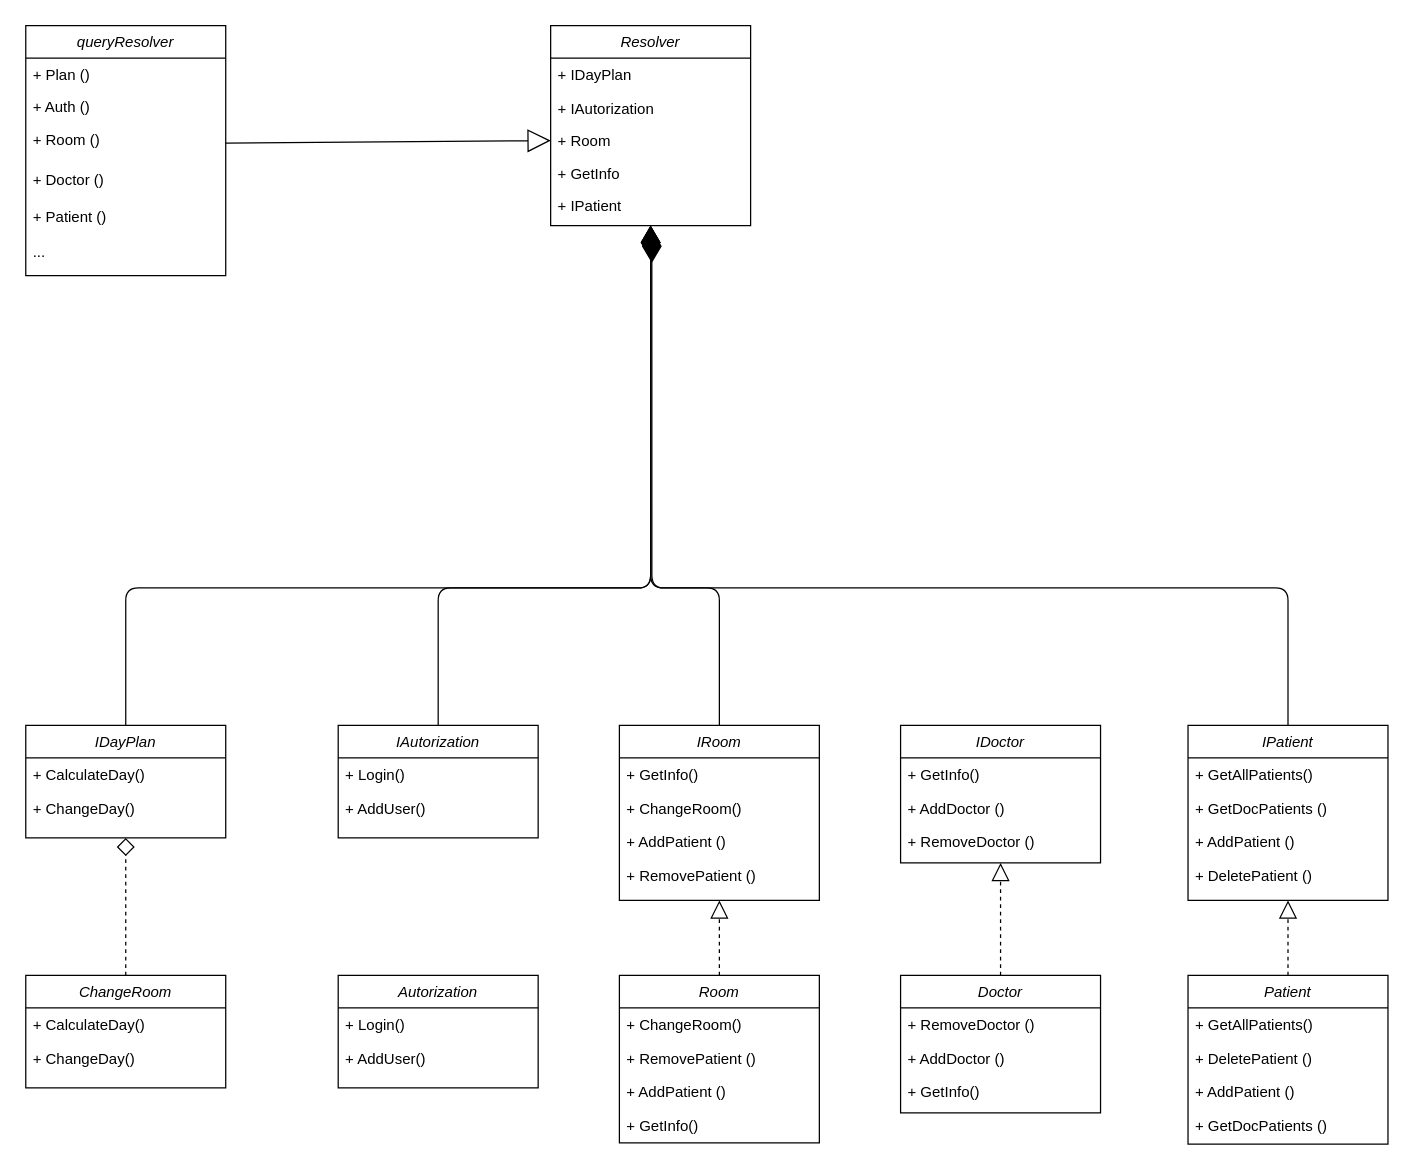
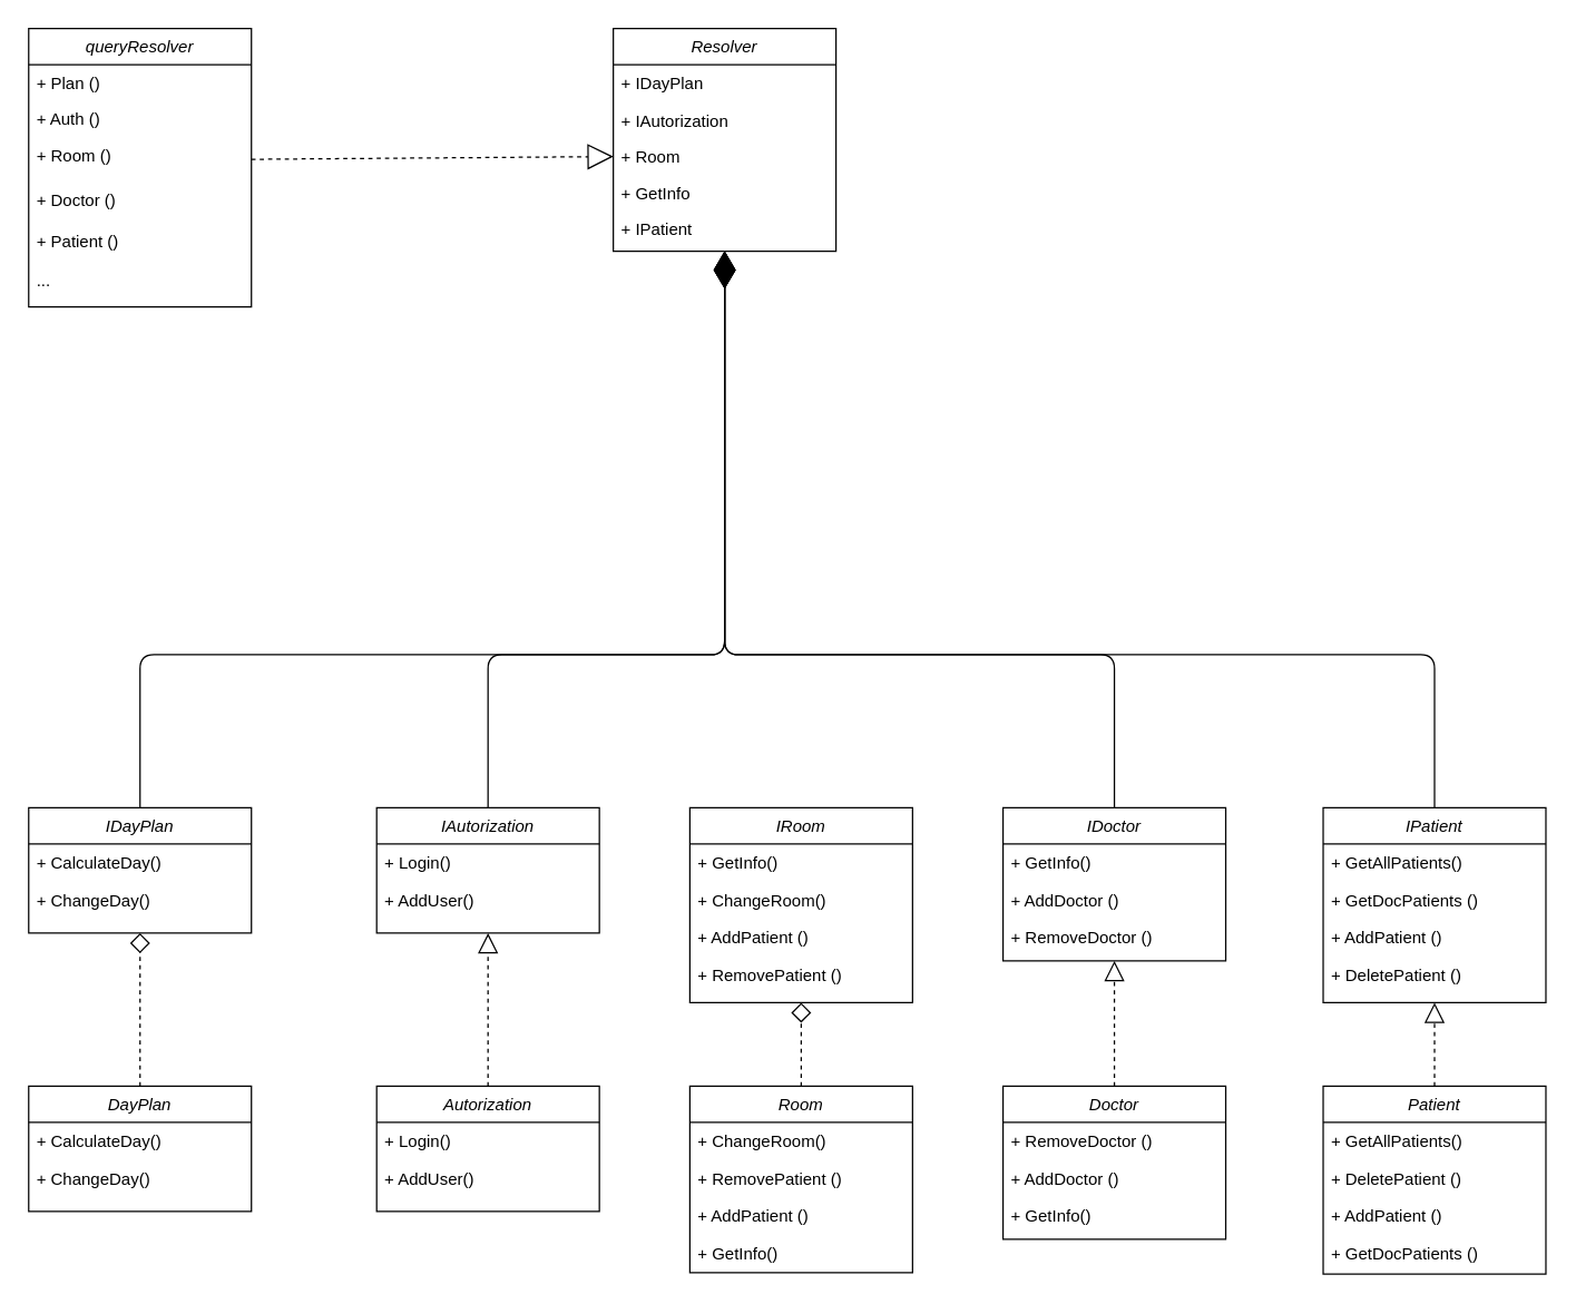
- <mxCell id="15" value="" style="endArrow=block;endSize=16;endFill=0;html=1;entryX=0;entryY=0.5;entryDx=0;entryDy=0;exitX=1;exitY=0.5;exitDx=0;exitDy=0;" edge="1" parent="1" source="11" target="5"><mxGeometry width="160" relative="1" as="geometry"><mxPoint x="210" y="110" as="sourcePoint" /><mxPoint x="510" y="213" as="targetPoint" /><Array as="points" /></mxGeometry></mxCell>
+ <mxCell id="15" value="" style="endArrow=block;endSize=16;endFill=0;html=1;entryX=0;entryY=0.5;entryDx=0;entryDy=0;exitX=1;exitY=0.5;exitDx=0;exitDy=0;dashed=1;" edge="1" parent="1" source="11" target="5"><mxGeometry width="160" relative="1" as="geometry"><mxPoint x="210" y="110" as="sourcePoint" /><mxPoint x="510" y="213" as="targetPoint" /><Array as="points" /></mxGeometry></mxCell>
- <mxCell id="43" value="" style="endArrow=diamondThin;endFill=1;endSize=24;html=1;entryX=0.506;entryY=1.231;entryDx=0;entryDy=0;entryPerimeter=0;exitX=0.5;exitY=0;exitDx=0;exitDy=0;" edge="1" parent="1" source="32" target="7"><mxGeometry width="160" relative="1" as="geometry"><mxPoint x="650" y="490" as="sourcePoint" /><mxPoint x="810" y="490" as="targetPoint" /><Array as="points"><mxPoint x="575" y="470" /><mxPoint x="521" y="470" /></Array></mxGeometry></mxCell>
+ <mxCell id="53" value="" style="endArrow=diamondThin;endFill=1;endSize=24;html=1;entryX=0.5;entryY=1;entryDx=0;entryDy=0;exitX=0.5;exitY=0;exitDx=0;exitDy=0;" edge="1" parent="1" source="44" target="2"><mxGeometry width="160" relative="1" as="geometry"><mxPoint x="770" y="440" as="sourcePoint" /><mxPoint x="930" y="440" as="targetPoint" /><Array as="points"><mxPoint x="800" y="470" /><mxPoint x="520" y="470" /></Array></mxGeometry></mxCell>
+ <mxCell id="30" value="" style="endArrow=block;dashed=1;endFill=0;endSize=12;html=1;entryX=0.5;entryY=1;entryDx=0;entryDy=0;exitX=0.5;exitY=0;exitDx=0;exitDy=0;" edge="1" parent="1" source="27" target="24"><mxGeometry width="160" relative="1" as="geometry"><mxPoint x="450" y="840" as="sourcePoint" /><mxPoint x="610" y="840" as="targetPoint" /></mxGeometry></mxCell>
- <mxCell id="42" value="" style="endArrow=block;dashed=1;endFill=0;endSize=12;html=1;entryX=0.5;entryY=1;entryDx=0;entryDy=0;exitX=0.5;exitY=0;exitDx=0;exitDy=0;" edge="1" parent="1" source="37" target="32"><mxGeometry width="160" relative="1" as="geometry"><mxPoint x="675" y="840" as="sourcePoint" /><mxPoint x="835" y="840" as="targetPoint" /></mxGeometry></mxCell>
+ <mxCell id="42" value="" style="endArrow=diamond;dashed=1;endFill=0;endSize=12;html=1;entryX=0.5;entryY=1;entryDx=0;entryDy=0;exitX=0.5;exitY=0;exitDx=0;exitDy=0;" edge="1" parent="1" source="37" target="32"><mxGeometry width="160" relative="1" as="geometry"><mxPoint x="675" y="840" as="sourcePoint" /><mxPoint x="835" y="840" as="targetPoint" /></mxGeometry></mxCell>
- <mxCell id="20" value="ChangeRoom" style="swimlane;fontStyle=2;align=center;verticalAlign=top;childLayout=stackLayout;horizontal=1;startSize=26;horizontalStack=0;resizeParent=1;resizeLast=0;collapsible=1;marginBottom=0;rounded=0;shadow=0;strokeWidth=1;" vertex="1" parent="1"><mxGeometry x="20" y="780" width="160" height="90" as="geometry"><mxRectangle x="220" y="120" width="160" height="26" as="alternateBounds" /></mxGeometry></mxCell>
+ <mxCell id="20" value="DayPlan" style="swimlane;fontStyle=2;align=center;verticalAlign=top;childLayout=stackLayout;horizontal=1;startSize=26;horizontalStack=0;resizeParent=1;resizeLast=0;collapsible=1;marginBottom=0;rounded=0;shadow=0;strokeWidth=1;" vertex="1" parent="1"><mxGeometry x="20" y="780" width="160" height="90" as="geometry"><mxRectangle x="220" y="120" width="160" height="26" as="alternateBounds" /></mxGeometry></mxCell>
